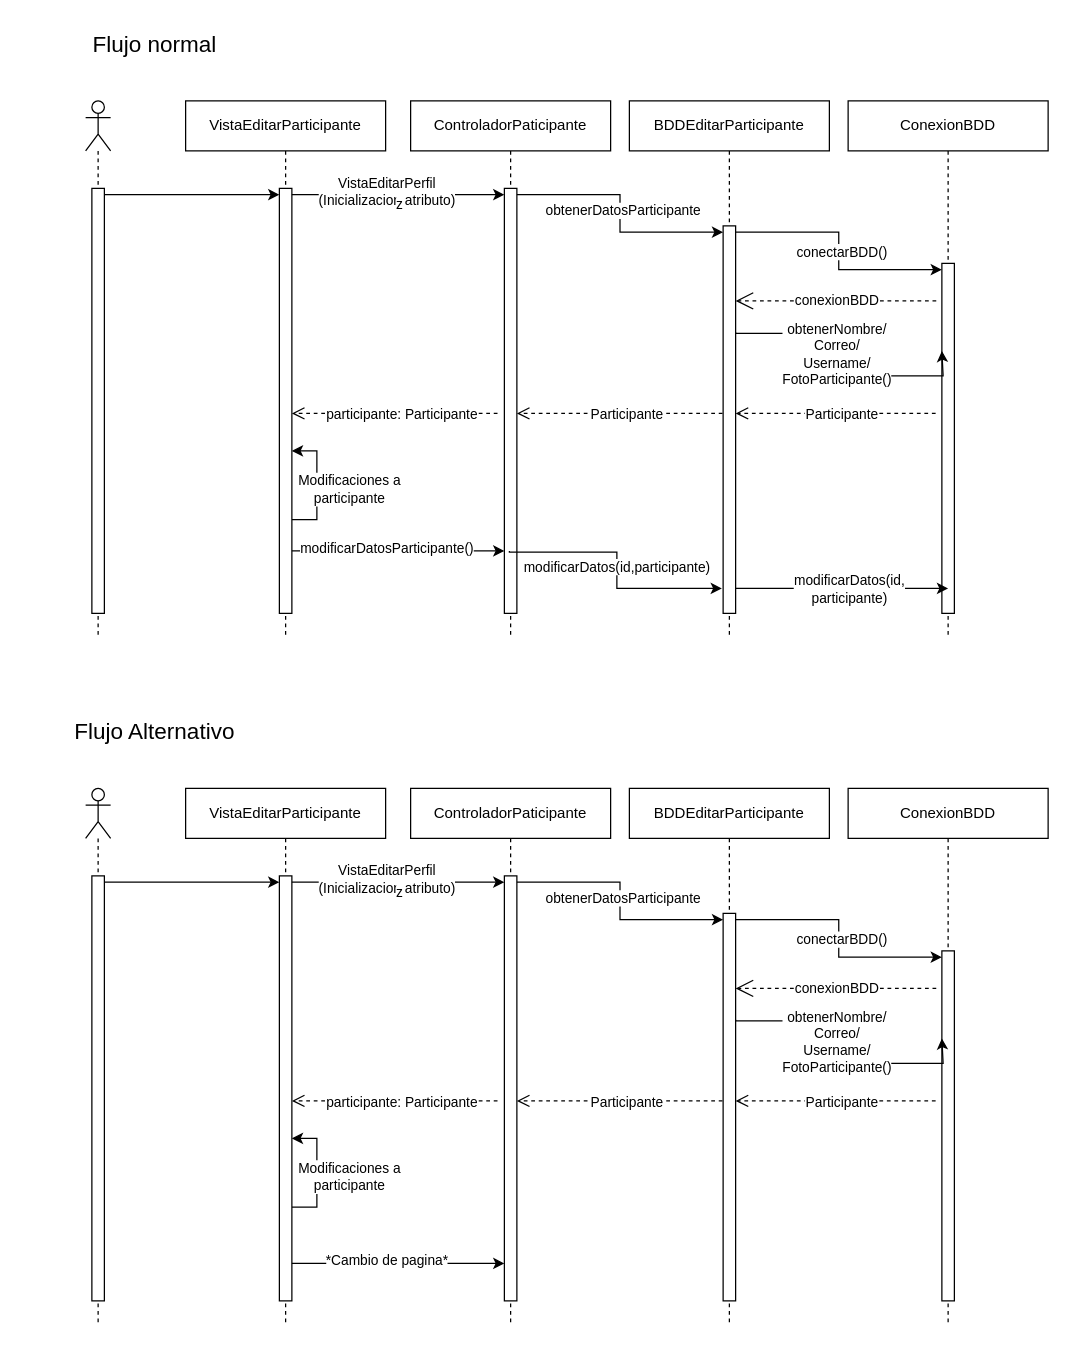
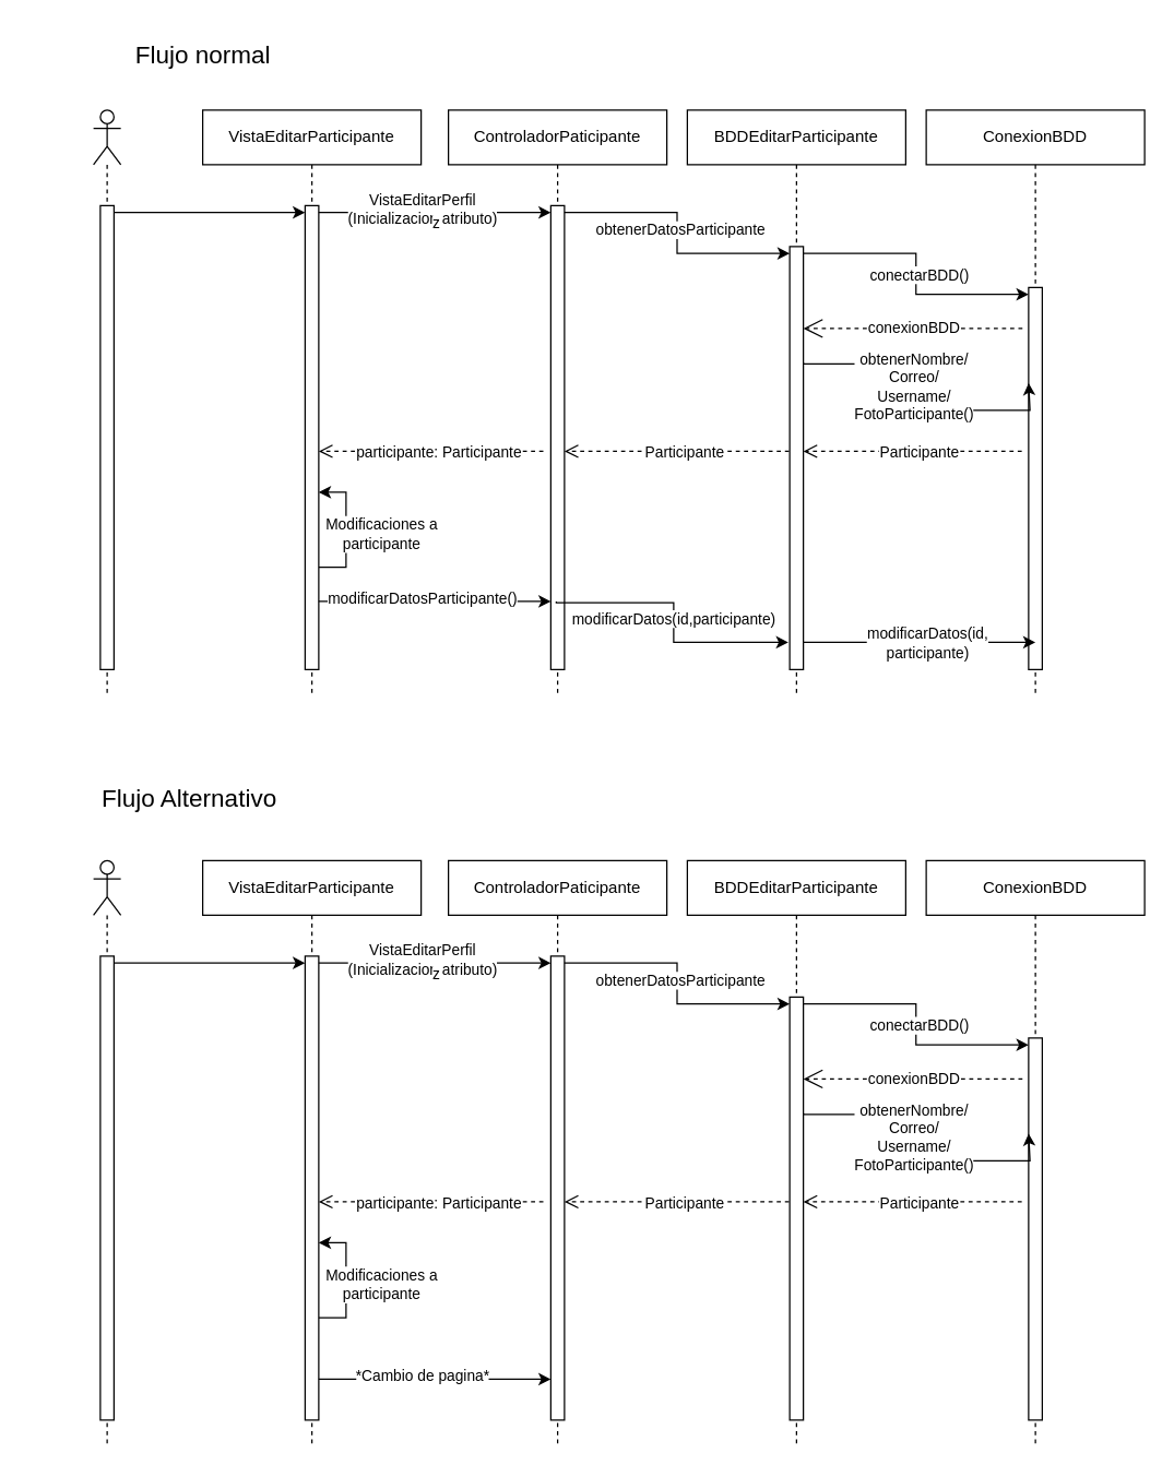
- <mxCell id="27" value="&lt;font style=&quot;font-size: 18px;&quot;&gt;Flujo normal&lt;/font&gt;" style="text;html=1;strokeColor=none;fillColor=none;align=center;verticalAlign=middle;whiteSpace=wrap;rounded=0;" vertex="1" parent="1"><mxGeometry x="20.5" y="20" width="205" height="30" as="geometry" /></mxCell>
+ <mxCell id="27" value="&lt;font style=&quot;font-size: 18px;&quot;&gt;Flujo normal&lt;/font&gt;" style="text;html=1;strokeColor=none;fillColor=none;align=center;verticalAlign=middle;whiteSpace=wrap;rounded=0;" vertex="1" parent="1"><mxGeometry x="45.5" y="25" width="205" height="30" as="geometry" /></mxCell>
- <mxCell id="28" value="&lt;span style=&quot;font-size: 18px;&quot;&gt;Flujo Alternativo&lt;/span&gt;" style="text;html=1;strokeColor=none;fillColor=none;align=center;verticalAlign=middle;whiteSpace=wrap;rounded=0;" vertex="1" parent="1"><mxGeometry x="20.5" y="570" width="205" height="30" as="geometry" /></mxCell>
+ <mxCell id="28" value="&lt;span style=&quot;font-size: 18px;&quot;&gt;Flujo Alternativo&lt;/span&gt;" style="text;html=1;strokeColor=none;fillColor=none;align=center;verticalAlign=middle;whiteSpace=wrap;rounded=0;" vertex="1" parent="1"><mxGeometry x="35.5" y="570" width="205" height="30" as="geometry" /></mxCell>
